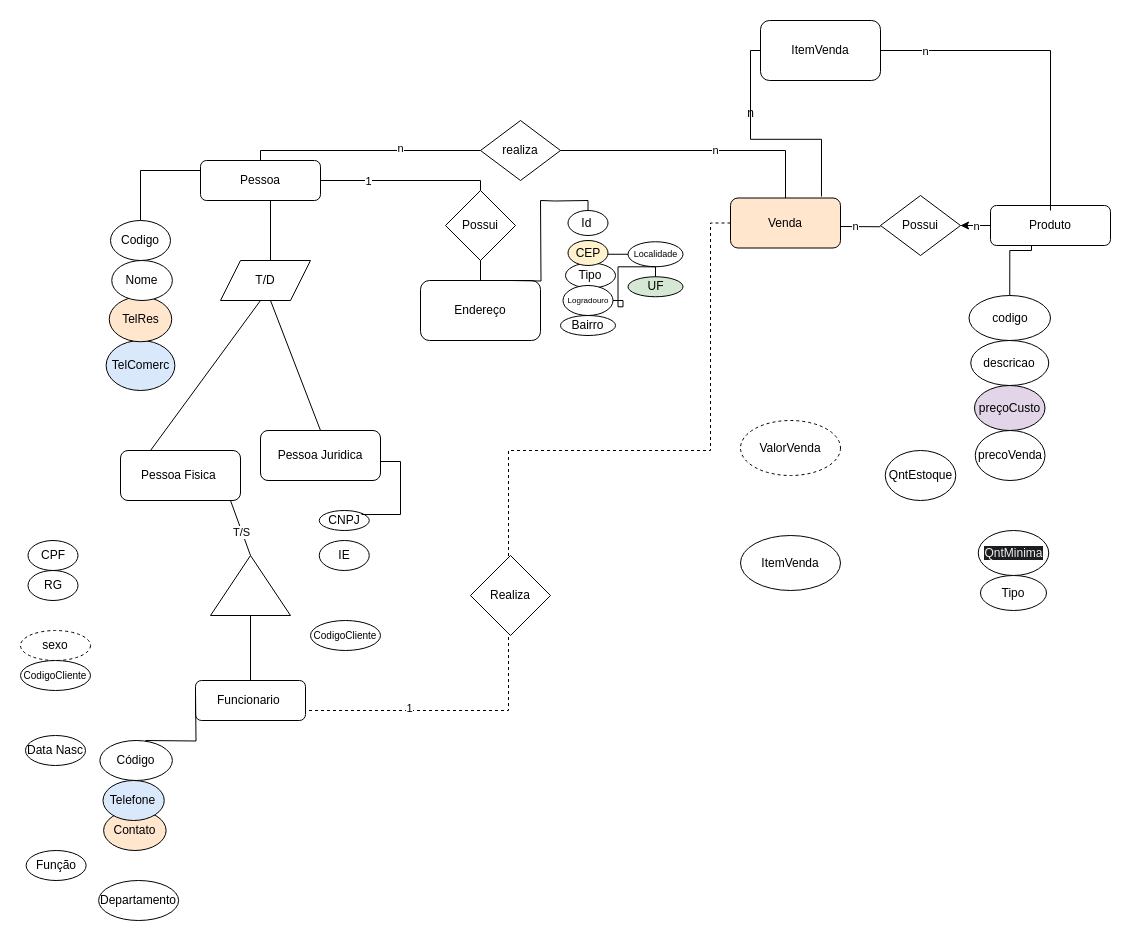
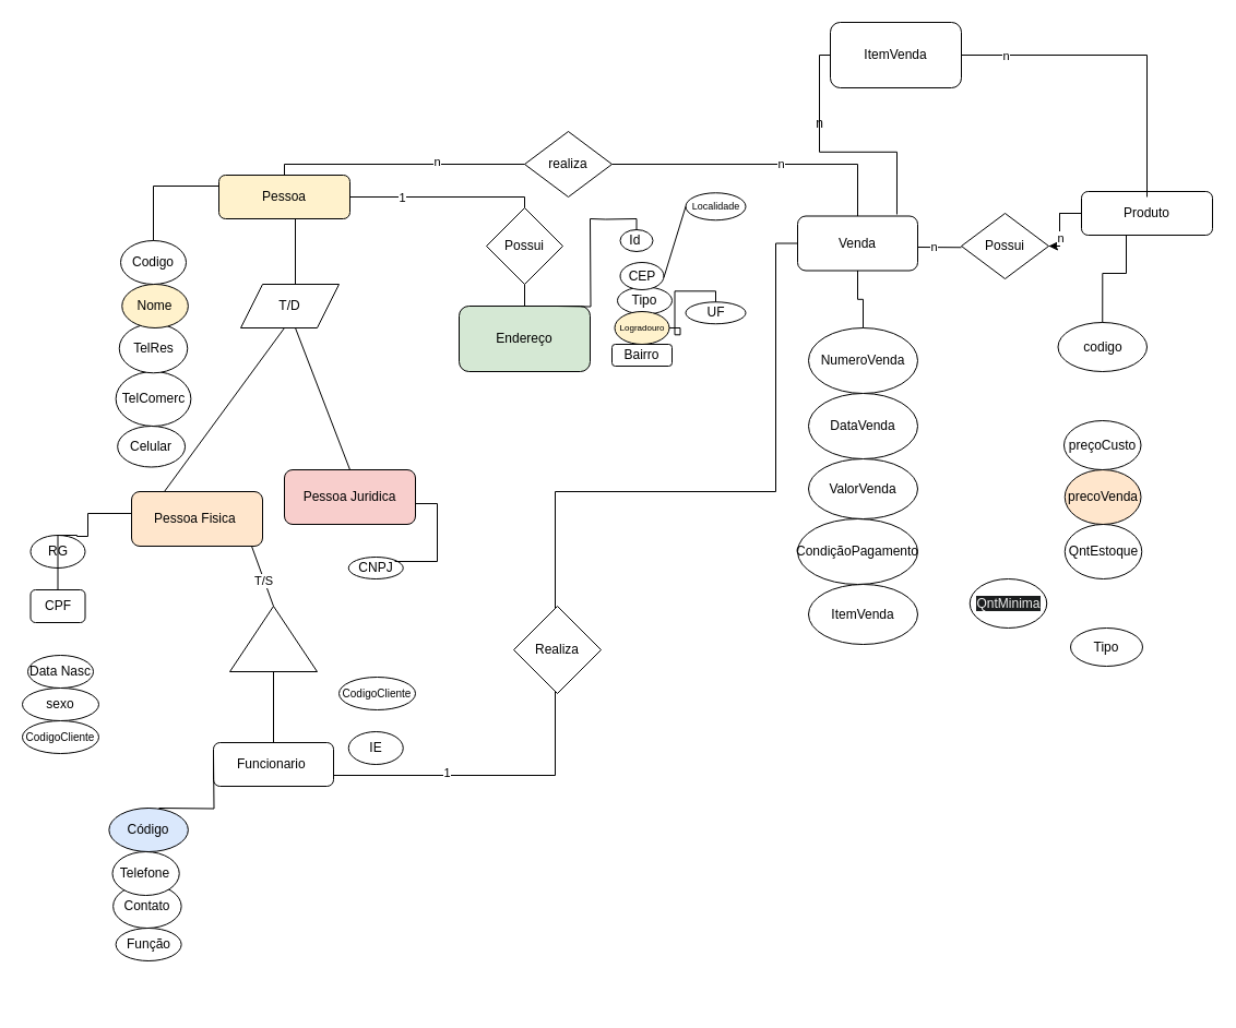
- <mxCell id="2" value="Pessoa" style="rounded=1;whiteSpace=wrap;html=1;fontSize=12;glass=0;strokeWidth=1;shadow=0;" parent="1" vertex="1"><mxGeometry x="200" y="160" width="120" height="40" as="geometry" /></mxCell>
+ <mxCell id="2" value="Pessoa" style="rounded=1;whiteSpace=wrap;html=1;fontSize=12;glass=0;strokeWidth=1;shadow=0;fillColor=#fff2cc;" parent="1" vertex="1"><mxGeometry x="200" y="160" width="120" height="40" as="geometry" /></mxCell>
- <mxCell id="45" value="Id&amp;nbsp;" style="ellipse;whiteSpace=wrap;html=1;" vertex="1" parent="1"><mxGeometry x="567.5" y="210" width="40" height="25" as="geometry" /></mxCell>
+ <mxCell id="45" value="Id&amp;nbsp;" style="ellipse;whiteSpace=wrap;html=1;" vertex="1" parent="1"><mxGeometry x="567.5" y="210" width="30" height="20" as="geometry" /></mxCell>
- <mxCell id="70" value="Venda" style="rounded=1;whiteSpace=wrap;html=1;fillColor=#ffe6cc;" vertex="1" parent="1"><mxGeometry x="730" y="197.5" width="110" height="50" as="geometry" /></mxCell>
+ <mxCell id="70" value="Venda" style="rounded=1;whiteSpace=wrap;html=1;" vertex="1" parent="1"><mxGeometry x="730" y="197.5" width="110" height="50" as="geometry" /></mxCell>
- <mxCell id="8" value="Produto" style="rounded=1;whiteSpace=wrap;html=1;" vertex="1" parent="1"><mxGeometry x="990" y="205" width="120" height="40" as="geometry" /></mxCell>
+ <mxCell id="8" value="Produto" style="rounded=1;whiteSpace=wrap;html=1;" vertex="1" parent="1"><mxGeometry x="990" y="175" width="120" height="40" as="geometry" /></mxCell>
- <mxCell id="43" value="CEP" style="ellipse;whiteSpace=wrap;html=1;fillColor=#fff2cc;" vertex="1" parent="1"><mxGeometry x="567.5" y="240" width="40" height="25" as="geometry" /></mxCell>
+ <mxCell id="43" value="CEP" style="ellipse;whiteSpace=wrap;html=1;" vertex="1" parent="1"><mxGeometry x="567.5" y="240" width="40" height="25" as="geometry" /></mxCell>
- <mxCell id="44" value="Localidade" style="ellipse;whiteSpace=wrap;html=1;fontSize=9;" vertex="1" parent="1"><mxGeometry x="627.5" y="241.25" width="55" height="25" as="geometry" /></mxCell>
+ <mxCell id="44" value="Localidade" style="ellipse;whiteSpace=wrap;html=1;fontSize=9;" vertex="1" parent="1"><mxGeometry x="627.5" y="176.25" width="55" height="25" as="geometry" /></mxCell>
+ <mxCell id="69" value="" style="edgeStyle=orthogonalEdgeStyle;rounded=0;orthogonalLoop=1;jettySize=auto;html=1;endArrow=none;endFill=0;" edge="1" parent="1" source="70" target="68"><mxGeometry relative="1" as="geometry" /></mxCell>
- <mxCell id="12" value="Nome" style="ellipse;whiteSpace=wrap;html=1;" vertex="1" parent="1"><mxGeometry x="111.25" y="260" width="60.62" height="40" as="geometry" /></mxCell>
+ <mxCell id="12" value="Nome" style="ellipse;whiteSpace=wrap;html=1;fillColor=#fff2cc;" vertex="1" parent="1"><mxGeometry x="111.25" y="260" width="60.62" height="40" as="geometry" /></mxCell>
- <mxCell id="39" value="UF" style="ellipse;whiteSpace=wrap;html=1;fillColor=#d5e8d4;" vertex="1" parent="1"><mxGeometry x="627.5" y="276.25" width="55" height="20" as="geometry" /></mxCell>
+ <mxCell id="39" value="UF" style="ellipse;whiteSpace=wrap;html=1;" vertex="1" parent="1"><mxGeometry x="627.5" y="276.25" width="55" height="20" as="geometry" /></mxCell>
- <mxCell id="42" value="&lt;font style=&quot;font-size: 8px;&quot;&gt;Logradouro&lt;/font&gt;" style="ellipse;whiteSpace=wrap;html=1;fontSize=8;" vertex="1" parent="1"><mxGeometry x="562.5" y="285" width="50" height="30" as="geometry" /></mxCell>
+ <mxCell id="42" value="&lt;font style=&quot;font-size: 8px;&quot;&gt;Logradouro&lt;/font&gt;" style="ellipse;whiteSpace=wrap;html=1;fontSize=8;fillColor=#fff2cc;" vertex="1" parent="1"><mxGeometry x="562.5" y="285" width="50" height="30" as="geometry" /></mxCell>
- <mxCell id="37" value="Endereço" style="rounded=1;whiteSpace=wrap;html=1;" vertex="1" parent="1"><mxGeometry x="420" y="280" width="120" height="60" as="geometry" /></mxCell>
+ <mxCell id="37" value="Endereço" style="rounded=1;whiteSpace=wrap;html=1;fillColor=#d5e8d4;" vertex="1" parent="1"><mxGeometry x="420" y="280" width="120" height="60" as="geometry" /></mxCell>
- <mxCell id="11" value="TelRes" style="ellipse;whiteSpace=wrap;html=1;fillColor=#ffe6cc;" vertex="1" parent="1"><mxGeometry x="108.75" y="296.25" width="62.5" height="45" as="geometry" /></mxCell>
+ <mxCell id="11" value="TelRes" style="ellipse;whiteSpace=wrap;html=1;" vertex="1" parent="1"><mxGeometry x="108.75" y="296.25" width="62.5" height="45" as="geometry" /></mxCell>
- <mxCell id="40" value="Bairro" style="ellipse;whiteSpace=wrap;html=1;" vertex="1" parent="1"><mxGeometry x="560" y="315" width="55" height="20" as="geometry" /></mxCell>
+ <mxCell id="40" value="Bairro" style="whiteSpace=wrap;html=1;rounded=1;" vertex="1" parent="1"><mxGeometry x="560" y="315" width="55" height="20" as="geometry" /></mxCell>
+ <mxCell id="68" value="NumeroVenda" style="ellipse;whiteSpace=wrap;html=1;" vertex="1" parent="1"><mxGeometry x="740" y="300" width="100" height="60" as="geometry" /></mxCell>
- <mxCell id="27" value="descricao" style="ellipse;whiteSpace=wrap;html=1;" vertex="1" parent="1"><mxGeometry x="970.25" y="340" width="78" height="45" as="geometry" /></mxCell>
- <mxCell id="10" value="TelComerc" style="ellipse;whiteSpace=wrap;html=1;fillColor=#dae8fc;" vertex="1" parent="1"><mxGeometry x="105.62" y="340" width="68.75" height="50" as="geometry" /></mxCell>
+ <mxCell id="10" value="TelComerc" style="ellipse;whiteSpace=wrap;html=1;" vertex="1" parent="1"><mxGeometry x="105.62" y="340" width="68.75" height="50" as="geometry" /></mxCell>
+ <mxCell id="67" value="DataVenda" style="ellipse;whiteSpace=wrap;html=1;" vertex="1" parent="1"><mxGeometry x="740" y="360" width="100" height="60" as="geometry" /></mxCell>
- <mxCell id="50" value="preçoCusto" style="ellipse;whiteSpace=wrap;html=1;fillColor=#e1d5e7;" vertex="1" parent="1"><mxGeometry x="974" y="385" width="70.51" height="45" as="geometry" /></mxCell>
+ <mxCell id="50" value="preçoCusto" style="ellipse;whiteSpace=wrap;html=1;" vertex="1" parent="1"><mxGeometry x="974" y="385" width="70.51" height="45" as="geometry" /></mxCell>
+ <mxCell id="14" value="Celular" style="ellipse;whiteSpace=wrap;html=1;" vertex="1" parent="1"><mxGeometry x="107.17" y="390" width="61.89" height="37.5" as="geometry" /></mxCell>
- <mxCell id="66" value="ValorVenda" style="ellipse;whiteSpace=wrap;html=1;dashed=1;" vertex="1" parent="1"><mxGeometry x="740" y="420" width="100" height="55" as="geometry" /></mxCell>
+ <mxCell id="66" value="ValorVenda" style="ellipse;whiteSpace=wrap;html=1;" vertex="1" parent="1"><mxGeometry x="740" y="420" width="100" height="55" as="geometry" /></mxCell>
- <mxCell id="83" value="" style="endArrow=none;html=1;rounded=0;edgeStyle=orthogonalEdgeStyle;entryX=1;entryY=0.75;entryDx=0;entryDy=0;exitX=0;exitY=0.5;exitDx=0;exitDy=0;dashed=1;" edge="1" parent="1" source="70" target="9"><mxGeometry width="50" height="50" relative="1" as="geometry"><mxPoint x="710" y="370" as="sourcePoint" /><mxPoint x="420" y="742.5" as="targetPoint" /><Array as="points"><mxPoint x="710" y="223" /><mxPoint x="710" y="450" /><mxPoint x="508" y="450" /><mxPoint x="508" y="710" /></Array></mxGeometry></mxCell>
+ <mxCell id="83" value="" style="endArrow=none;html=1;rounded=0;edgeStyle=orthogonalEdgeStyle;entryX=1;entryY=0.75;entryDx=0;entryDy=0;exitX=0;exitY=0.5;exitDx=0;exitDy=0;" edge="1" parent="1" source="70" target="9"><mxGeometry width="50" height="50" relative="1" as="geometry"><mxPoint x="710" y="370" as="sourcePoint" /><mxPoint x="420" y="742.5" as="targetPoint" /><Array as="points"><mxPoint x="710" y="223" /><mxPoint x="710" y="450" /><mxPoint x="508" y="450" /><mxPoint x="508" y="710" /></Array></mxGeometry></mxCell>
- <mxCell id="4" value="Pessoa Juridica" style="rounded=1;whiteSpace=wrap;html=1;" vertex="1" parent="1"><mxGeometry x="260" y="430" width="120" height="50" as="geometry" /></mxCell>
+ <mxCell id="4" value="Pessoa Juridica" style="rounded=1;whiteSpace=wrap;html=1;fillColor=#f8cecc;" vertex="1" parent="1"><mxGeometry x="260" y="430" width="120" height="50" as="geometry" /></mxCell>
- <mxCell id="26" value="precoVenda" style="ellipse;whiteSpace=wrap;html=1;" vertex="1" parent="1"><mxGeometry x="974.76" y="430" width="69.75" height="50" as="geometry" /></mxCell>
+ <mxCell id="26" value="precoVenda" style="ellipse;whiteSpace=wrap;html=1;fillColor=#ffe6cc;" vertex="1" parent="1"><mxGeometry x="974.76" y="430" width="69.75" height="50" as="geometry" /></mxCell>
- <mxCell id="3" value="Pessoa Fisica&amp;nbsp;" style="rounded=1;whiteSpace=wrap;html=1;" vertex="1" parent="1"><mxGeometry x="120" y="450" width="120" height="50" as="geometry" /></mxCell>
+ <mxCell id="3" value="Pessoa Fisica&amp;nbsp;" style="rounded=1;whiteSpace=wrap;html=1;fillColor=#ffe6cc;" vertex="1" parent="1"><mxGeometry x="120" y="450" width="120" height="50" as="geometry" /></mxCell>
- <mxCell id="25" value="QntEstoque" style="ellipse;whiteSpace=wrap;html=1;" vertex="1" parent="1"><mxGeometry x="884.76" y="450" width="70.51" height="50" as="geometry" /></mxCell>
+ <mxCell id="25" value="QntEstoque" style="ellipse;whiteSpace=wrap;html=1;" vertex="1" parent="1"><mxGeometry x="974.76" y="480" width="70.51" height="50" as="geometry" /></mxCell>
+ <mxCell id="86" value="" style="endArrow=none;html=1;rounded=0;edgeStyle=orthogonalEdgeStyle;entryX=0;entryY=0.5;entryDx=0;entryDy=0;exitX=0.5;exitY=0;exitDx=0;exitDy=0;" edge="1" parent="1" source="18" target="3"><mxGeometry width="50" height="50" relative="1" as="geometry"><mxPoint x="20" y="490" as="sourcePoint" /><mxPoint x="100" y="470" as="targetPoint" /><Array as="points"><mxPoint x="53" y="490" /><mxPoint x="70" y="490" /><mxPoint x="70" y="491" /><mxPoint x="80" y="491" /><mxPoint x="80" y="470" /><mxPoint x="120" y="470" /></Array></mxGeometry></mxCell>
+ <mxCell id="65" value="CondiçãoPagamento" style="ellipse;whiteSpace=wrap;html=1;" vertex="1" parent="1"><mxGeometry x="730" y="475" width="110" height="60" as="geometry" /></mxCell>
- <mxCell id="24" value="&lt;br&gt;&lt;span style=&quot;color: rgb(240, 240, 240); font-family: Helvetica; font-size: 12px; font-style: normal; font-variant-ligatures: normal; font-variant-caps: normal; font-weight: 400; letter-spacing: normal; orphans: 2; text-align: center; text-indent: 0px; text-transform: none; widows: 2; word-spacing: 0px; -webkit-text-stroke-width: 0px; white-space: normal; background-color: rgb(27, 29, 30); text-decoration-thickness: initial; text-decoration-style: initial; text-decoration-color: initial; display: inline !important; float: none;&quot;&gt;QntMinima&lt;/span&gt;&lt;div&gt;&lt;br/&gt;&lt;/div&gt;" style="ellipse;whiteSpace=wrap;html=1;" vertex="1" parent="1"><mxGeometry x="977.74" y="530" width="70.51" height="45" as="geometry" /></mxCell>
+ <mxCell id="24" value="&lt;br&gt;&lt;span style=&quot;color: rgb(240, 240, 240); font-family: Helvetica; font-size: 12px; font-style: normal; font-variant-ligatures: normal; font-variant-caps: normal; font-weight: 400; letter-spacing: normal; orphans: 2; text-align: center; text-indent: 0px; text-transform: none; widows: 2; word-spacing: 0px; -webkit-text-stroke-width: 0px; white-space: normal; background-color: rgb(27, 29, 30); text-decoration-thickness: initial; text-decoration-style: initial; text-decoration-color: initial; display: inline !important; float: none;&quot;&gt;QntMinima&lt;/span&gt;&lt;div&gt;&lt;br/&gt;&lt;/div&gt;" style="ellipse;whiteSpace=wrap;html=1;" vertex="1" parent="1"><mxGeometry x="887.74" y="530" width="70.51" height="45" as="geometry" /></mxCell>
- <mxCell id="18" value="CPF" style="ellipse;whiteSpace=wrap;html=1;" vertex="1" parent="1"><mxGeometry x="27.5" y="540" width="50" height="30" as="geometry" /></mxCell>
+ <mxCell id="18" value="CPF" style="whiteSpace=wrap;html=1;rounded=1;" vertex="1" parent="1"><mxGeometry x="27.5" y="540" width="50" height="30" as="geometry" /></mxCell>
- <mxCell id="21" value="IE" style="ellipse;whiteSpace=wrap;html=1;" vertex="1" parent="1"><mxGeometry x="318.75" y="540" width="50" height="30" as="geometry" /></mxCell>
+ <mxCell id="21" value="IE" style="ellipse;whiteSpace=wrap;html=1;" vertex="1" parent="1"><mxGeometry x="318.75" y="670" width="50" height="30" as="geometry" /></mxCell>
- <mxCell id="17" value="RG" style="ellipse;whiteSpace=wrap;html=1;" vertex="1" parent="1"><mxGeometry x="27.5" y="570" width="50" height="30" as="geometry" /></mxCell>
+ <mxCell id="17" value="RG" style="ellipse;whiteSpace=wrap;html=1;" vertex="1" parent="1"><mxGeometry x="27.5" y="490" width="50" height="30" as="geometry" /></mxCell>
- <mxCell id="19" value="sexo" style="ellipse;whiteSpace=wrap;html=1;dashed=1;" vertex="1" parent="1"><mxGeometry x="20" y="630" width="70" height="30" as="geometry" /></mxCell>
+ <mxCell id="19" value="sexo" style="ellipse;whiteSpace=wrap;html=1;" vertex="1" parent="1"><mxGeometry x="20" y="630" width="70" height="30" as="geometry" /></mxCell>
- <mxCell id="16" value="Data Nasc" style="ellipse;whiteSpace=wrap;html=1;" vertex="1" parent="1"><mxGeometry x="25" y="735" width="60" height="30" as="geometry" /></mxCell>
+ <mxCell id="16" value="Data Nasc" style="ellipse;whiteSpace=wrap;html=1;" vertex="1" parent="1"><mxGeometry x="25" y="600" width="60" height="30" as="geometry" /></mxCell>
- <mxCell id="57" value="Código" style="ellipse;whiteSpace=wrap;html=1;" vertex="1" parent="1"><mxGeometry x="99.37" y="740" width="72.5" height="40" as="geometry" /></mxCell>
+ <mxCell id="57" value="Código" style="ellipse;whiteSpace=wrap;html=1;fillColor=#dae8fc;" vertex="1" parent="1"><mxGeometry x="99.37" y="740" width="72.5" height="40" as="geometry" /></mxCell>
- <mxCell id="55" value="Telefone" style="ellipse;whiteSpace=wrap;html=1;fillColor=#dae8fc;" vertex="1" parent="1"><mxGeometry x="102.49" y="780" width="61.25" height="40" as="geometry" /></mxCell>
+ <mxCell id="55" value="Telefone" style="ellipse;whiteSpace=wrap;html=1;" vertex="1" parent="1"><mxGeometry x="102.49" y="780" width="61.25" height="40" as="geometry" /></mxCell>
- <mxCell id="54" value="Contato" style="ellipse;whiteSpace=wrap;html=1;fillColor=#ffe6cc;" vertex="1" parent="1"><mxGeometry x="103.12" y="810" width="62.5" height="40" as="geometry" /></mxCell>
+ <mxCell id="54" value="Contato" style="ellipse;whiteSpace=wrap;html=1;" vertex="1" parent="1"><mxGeometry x="103.12" y="810" width="62.5" height="40" as="geometry" /></mxCell>
- <mxCell id="53" value="Função" style="ellipse;whiteSpace=wrap;html=1;" vertex="1" parent="1"><mxGeometry x="25.62" y="850" width="60" height="30" as="geometry" /></mxCell>
+ <mxCell id="53" value="Função" style="ellipse;whiteSpace=wrap;html=1;" vertex="1" parent="1"><mxGeometry x="105.62" y="850" width="60" height="30" as="geometry" /></mxCell>
- <mxCell id="56" value="Departamento" style="ellipse;whiteSpace=wrap;html=1;" vertex="1" parent="1"><mxGeometry x="98.12" y="880" width="80" height="40" as="geometry" /></mxCell>
